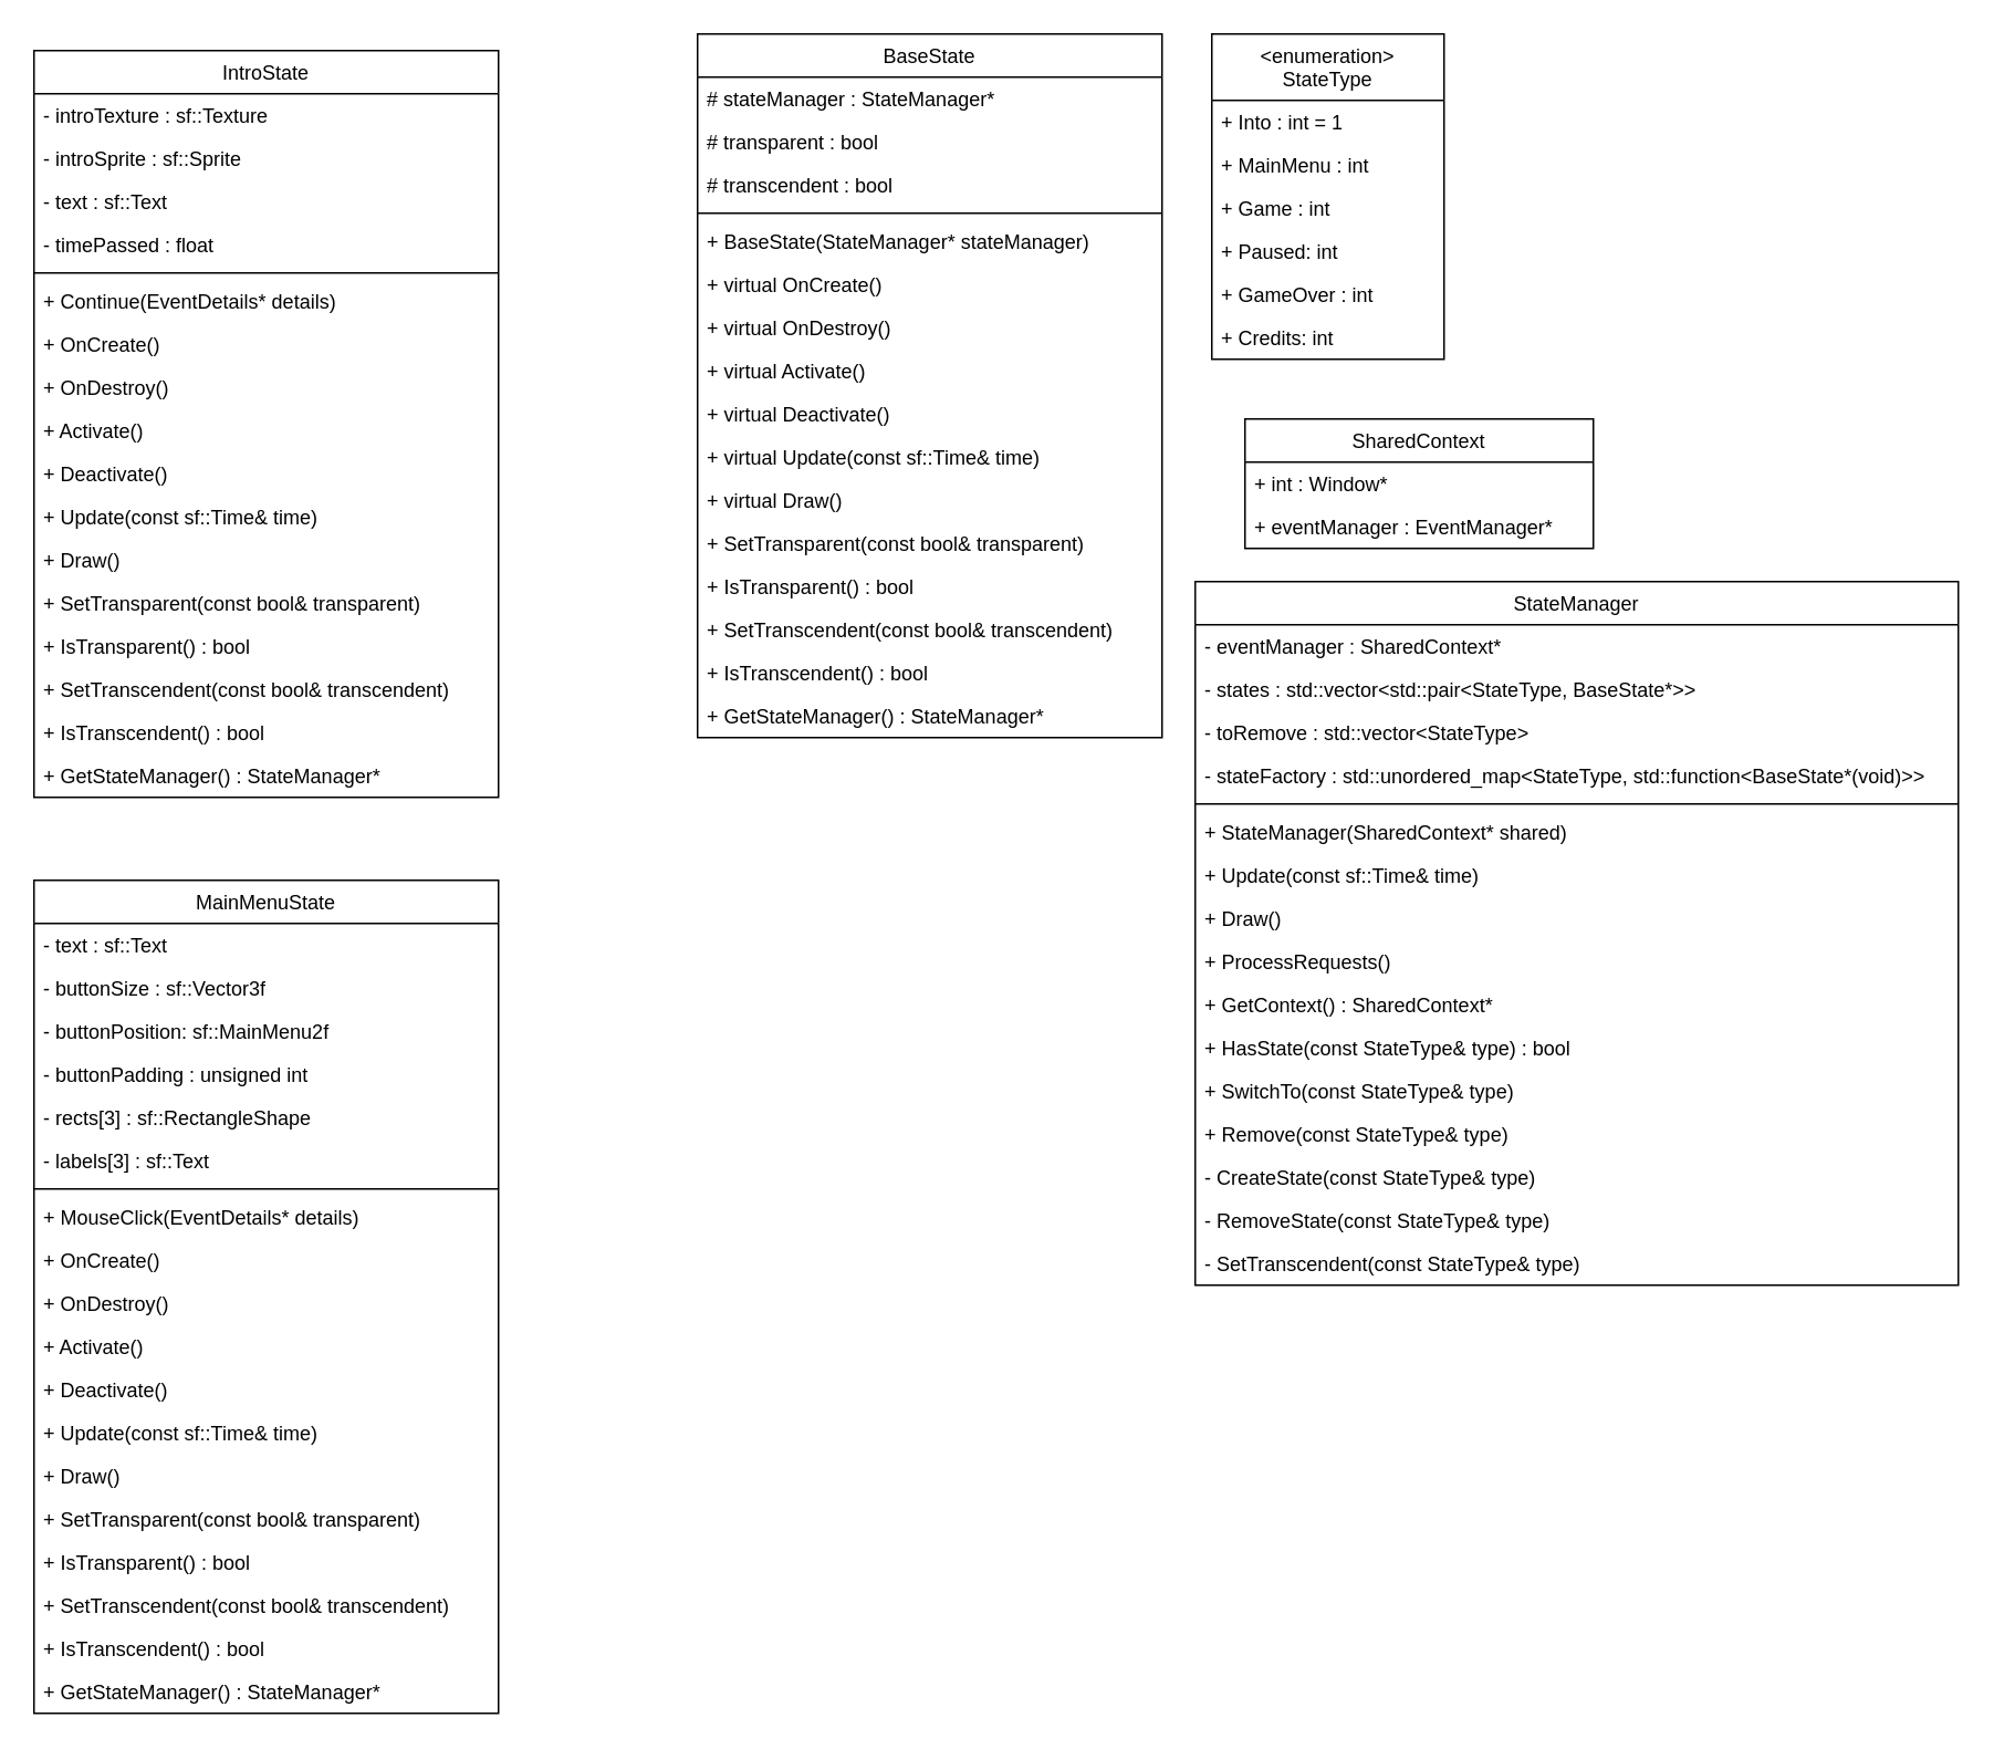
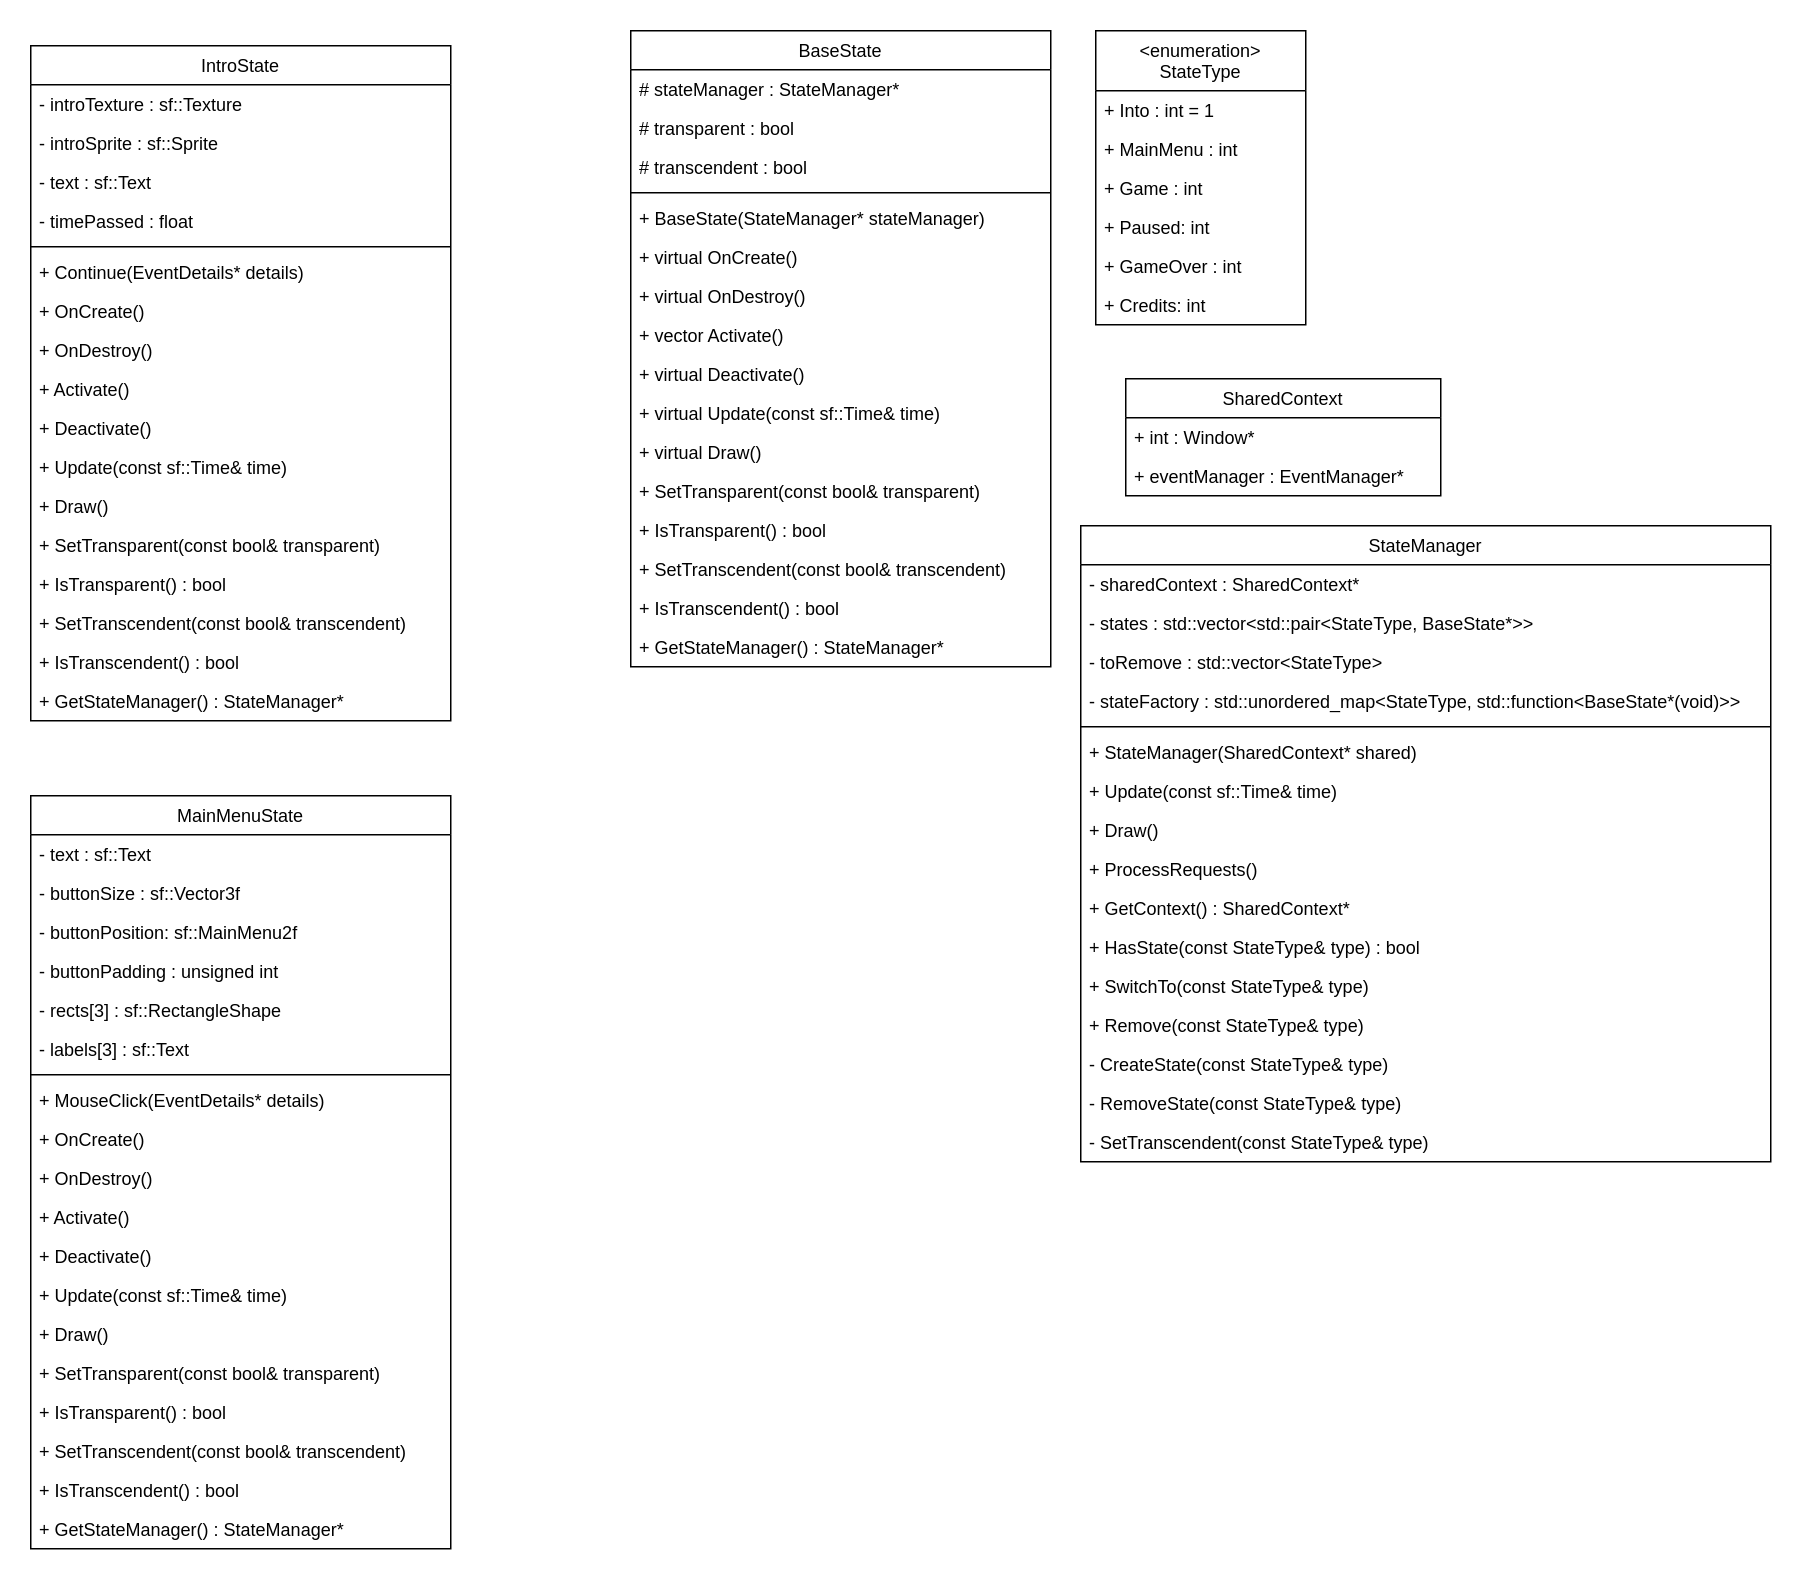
- <mxCell id="55" value="+ virtual Activate()" style="text;strokeColor=none;fillColor=none;align=left;verticalAlign=top;spacingLeft=4;spacingRight=4;overflow=hidden;rotatable=0;points=[[0,0.5],[1,0.5]];portConstraint=eastwest;" vertex="1" parent="47"><mxGeometry y="190" width="280" height="26" as="geometry" /></mxCell>
+ <mxCell id="55" value="+ vector Activate()" style="text;strokeColor=none;fillColor=none;align=left;verticalAlign=top;spacingLeft=4;spacingRight=4;overflow=hidden;rotatable=0;points=[[0,0.5],[1,0.5]];portConstraint=eastwest;" vertex="1" parent="47"><mxGeometry y="190" width="280" height="26" as="geometry" /></mxCell>
- <mxCell id="31" value="- eventManager : SharedContext*" style="text;strokeColor=none;fillColor=none;align=left;verticalAlign=top;spacingLeft=4;spacingRight=4;overflow=hidden;rotatable=0;points=[[0,0.5],[1,0.5]];portConstraint=eastwest;" vertex="1" parent="30"><mxGeometry y="26" width="460" height="26" as="geometry" /></mxCell>
+ <mxCell id="31" value="- sharedContext : SharedContext*" style="text;strokeColor=none;fillColor=none;align=left;verticalAlign=top;spacingLeft=4;spacingRight=4;overflow=hidden;rotatable=0;points=[[0,0.5],[1,0.5]];portConstraint=eastwest;" vertex="1" parent="30"><mxGeometry y="26" width="460" height="26" as="geometry" /></mxCell>
